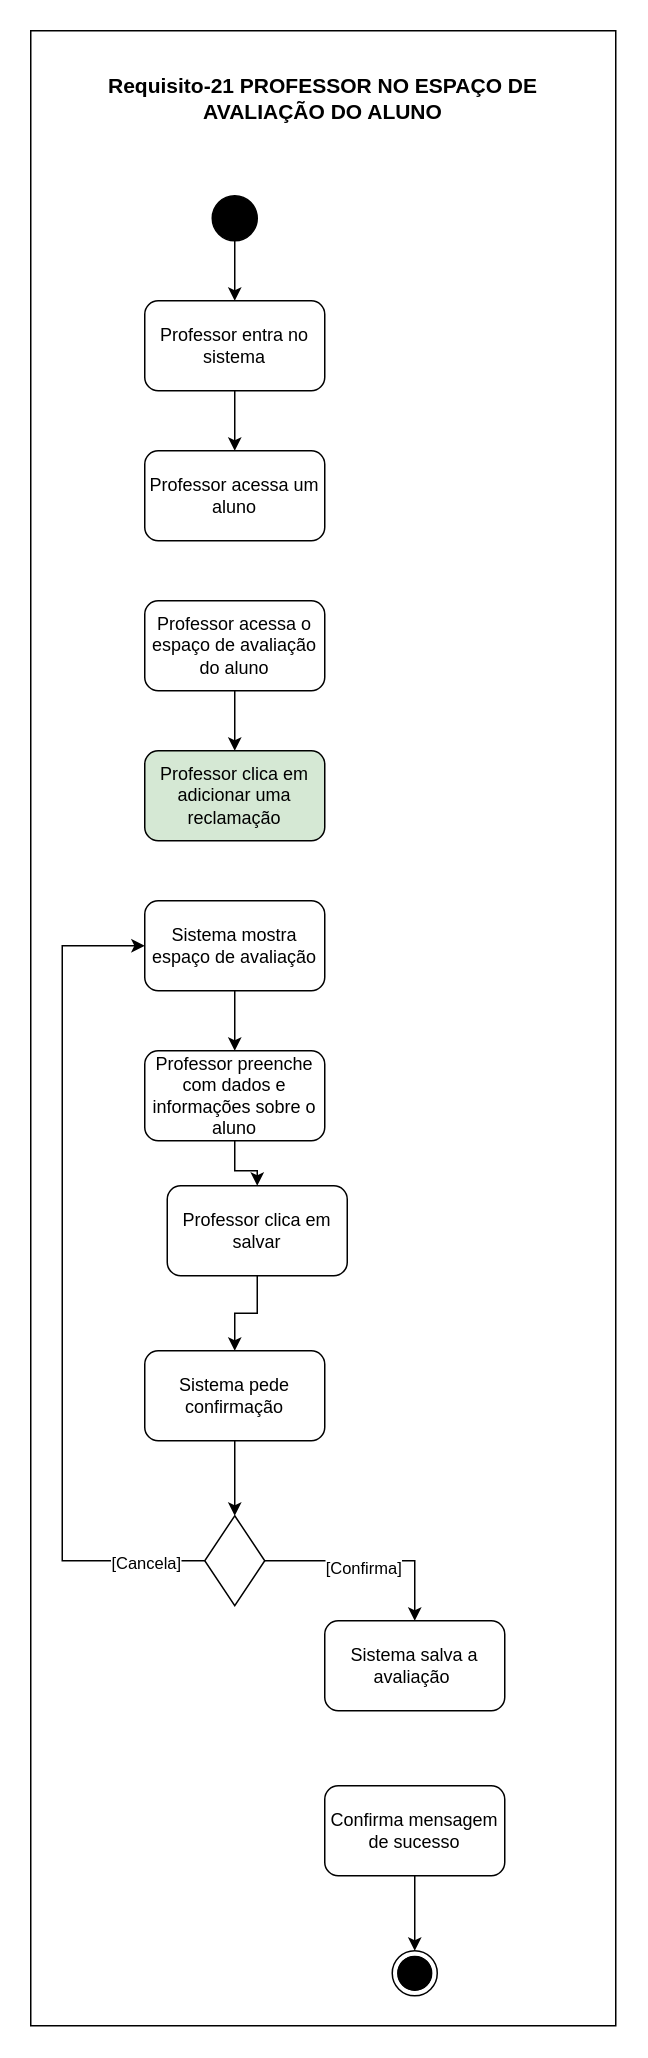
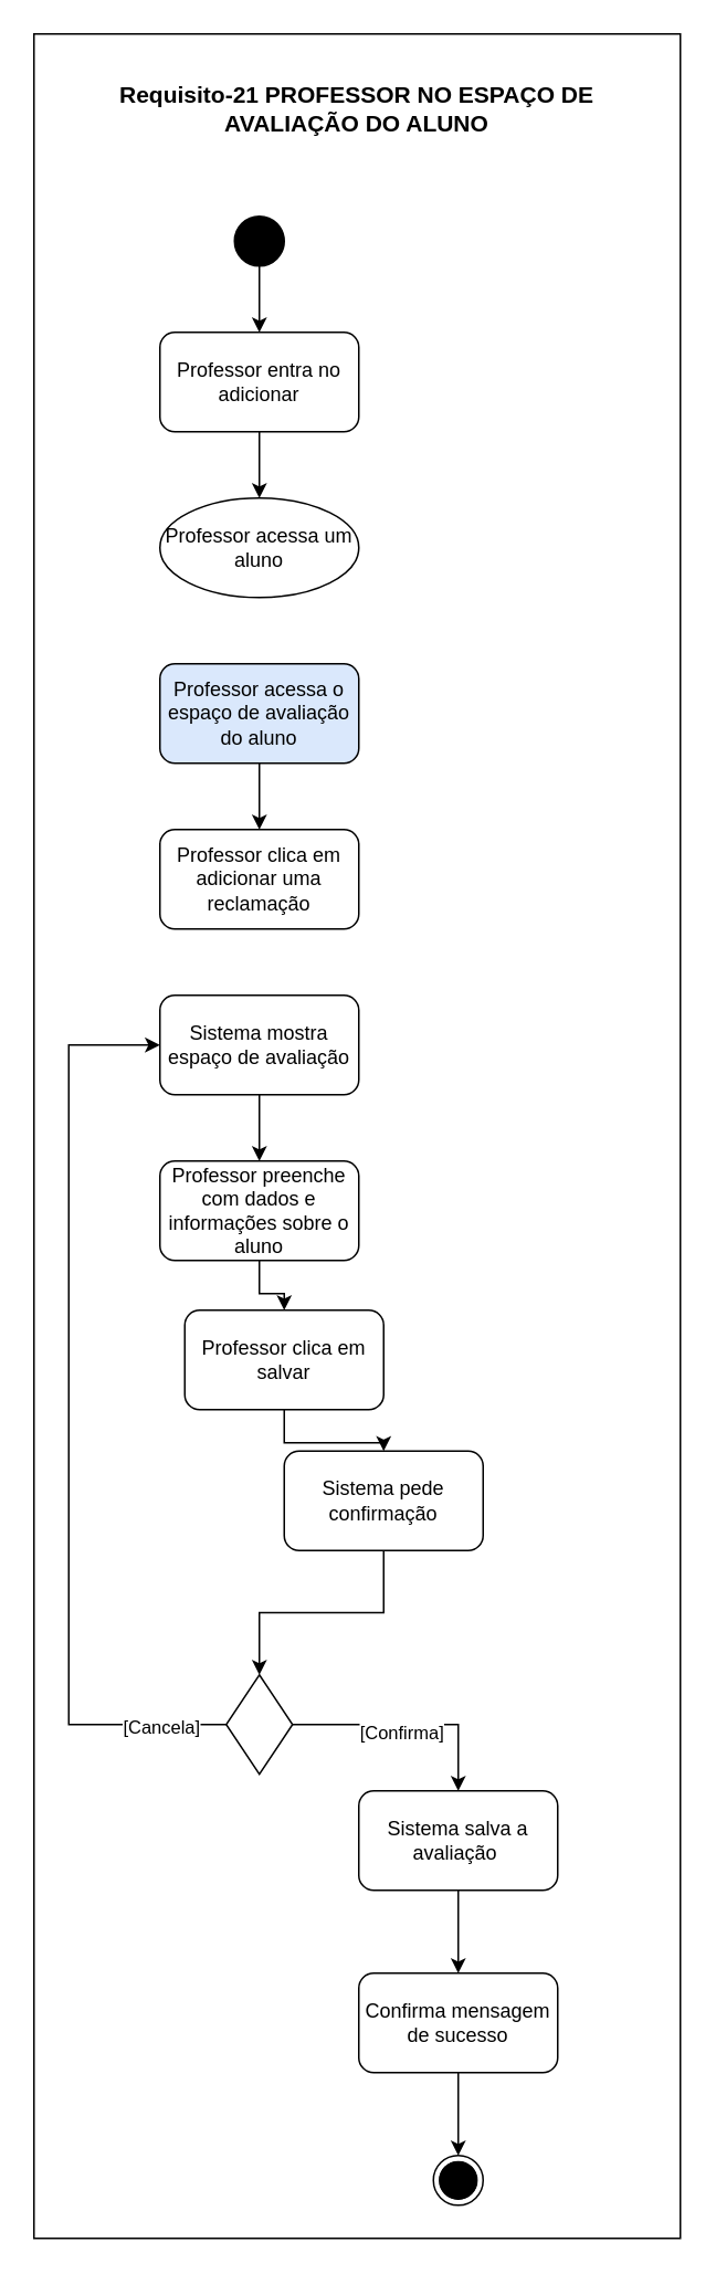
- <mxCell id="6" value="Professor entra no sistema" style="rounded=1;whiteSpace=wrap;html=1;fillColor=#FFFFFF;" vertex="1" parent="1"><mxGeometry x="96" y="200" width="120" height="60" as="geometry" /></mxCell>
+ <mxCell id="6" value="Professor entra no adicionar" style="rounded=1;whiteSpace=wrap;html=1;fillColor=#FFFFFF;" vertex="1" parent="1"><mxGeometry x="96" y="200" width="120" height="60" as="geometry" /></mxCell>
- <mxCell id="7" value="Professor acessa um aluno" style="whiteSpace=wrap;html=1;fillColor=#FFFFFF;rounded=1;" vertex="1" parent="1"><mxGeometry x="96" y="300" width="120" height="60" as="geometry" /></mxCell>
+ <mxCell id="7" value="Professor acessa um aluno" style="ellipse;whiteSpace=wrap;html=1;fillColor=#FFFFFF;" vertex="1" parent="1"><mxGeometry x="96" y="300" width="120" height="60" as="geometry" /></mxCell>
- <mxCell id="9" value="Professor acessa o espaço de avaliação do aluno" style="whiteSpace=wrap;html=1;fillColor=#FFFFFF;rounded=1;" vertex="1" parent="1"><mxGeometry x="96" y="400" width="120" height="60" as="geometry" /></mxCell>
+ <mxCell id="9" value="Professor acessa o espaço de avaliação do aluno" style="whiteSpace=wrap;html=1;fillColor=#dae8fc;rounded=1;" vertex="1" parent="1"><mxGeometry x="96" y="400" width="120" height="60" as="geometry" /></mxCell>
- <mxCell id="10" value="Professor clica em adicionar uma reclamação" style="whiteSpace=wrap;html=1;fillColor=#d5e8d4;rounded=1;" vertex="1" parent="1"><mxGeometry x="96" y="500" width="120" height="60" as="geometry" /></mxCell>
+ <mxCell id="10" value="Professor clica em adicionar uma reclamação" style="whiteSpace=wrap;html=1;fillColor=#FFFFFF;rounded=1;" vertex="1" parent="1"><mxGeometry x="96" y="500" width="120" height="60" as="geometry" /></mxCell>
- <mxCell id="18" value="Sistema pede confirmação" style="whiteSpace=wrap;html=1;fillColor=#FFFFFF;rounded=1;" vertex="1" parent="1"><mxGeometry x="96" y="900" width="120" height="60" as="geometry" /></mxCell>
+ <mxCell id="18" value="Sistema pede confirmação" style="whiteSpace=wrap;html=1;fillColor=#FFFFFF;rounded=1;" vertex="1" parent="1"><mxGeometry x="171" y="875" width="120" height="60" as="geometry" /></mxCell>
+ <mxCell id="30" style="edgeStyle=orthogonalEdgeStyle;rounded=0;orthogonalLoop=1;jettySize=auto;html=1;exitX=0.5;exitY=1;exitDx=0;exitDy=0;entryX=0.5;entryY=0;entryDx=0;entryDy=0;" edge="1" parent="1" source="31" target="25"><mxGeometry relative="1" as="geometry" /></mxCell>
